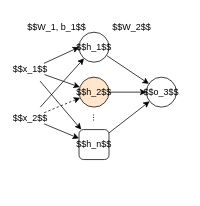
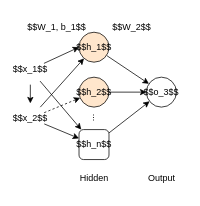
- <mxCell id="11" value="$$h_1$$" style="ellipse;whiteSpace=wrap;html=1;" vertex="1" parent="1"><mxGeometry x="105" y="42" width="40" height="40" as="geometry" /></mxCell>
+ <mxCell id="11" value="$$h_1$$" style="ellipse;whiteSpace=wrap;html=1;fillColor=#ffe6cc;" vertex="1" parent="1"><mxGeometry x="105" y="42" width="40" height="40" as="geometry" /></mxCell>
- <mxCell id="3" style="rounded=0;orthogonalLoop=1;jettySize=auto;html=1;" edge="1" parent="1" source="5" target="13"><mxGeometry relative="1" as="geometry" /></mxCell>
+ <mxCell id="3" style="rounded=0;orthogonalLoop=1;jettySize=auto;html=1;" edge="1" parent="1" source="5" target="9"><mxGeometry relative="1" as="geometry" /></mxCell>
+ <mxCell id="20" value="Hidden" style="text;html=1;align=center;verticalAlign=middle;resizable=0;points=[];autosize=1;strokeColor=none;fillColor=none;" vertex="1" parent="1"><mxGeometry x="95" y="222" width="60" height="30" as="geometry" /></mxCell>
+ <mxCell id="21" value="Output" style="text;html=1;align=center;verticalAlign=middle;resizable=0;points=[];autosize=1;strokeColor=none;fillColor=none;" vertex="1" parent="1"><mxGeometry x="185" y="222" width="60" height="30" as="geometry" /></mxCell>
